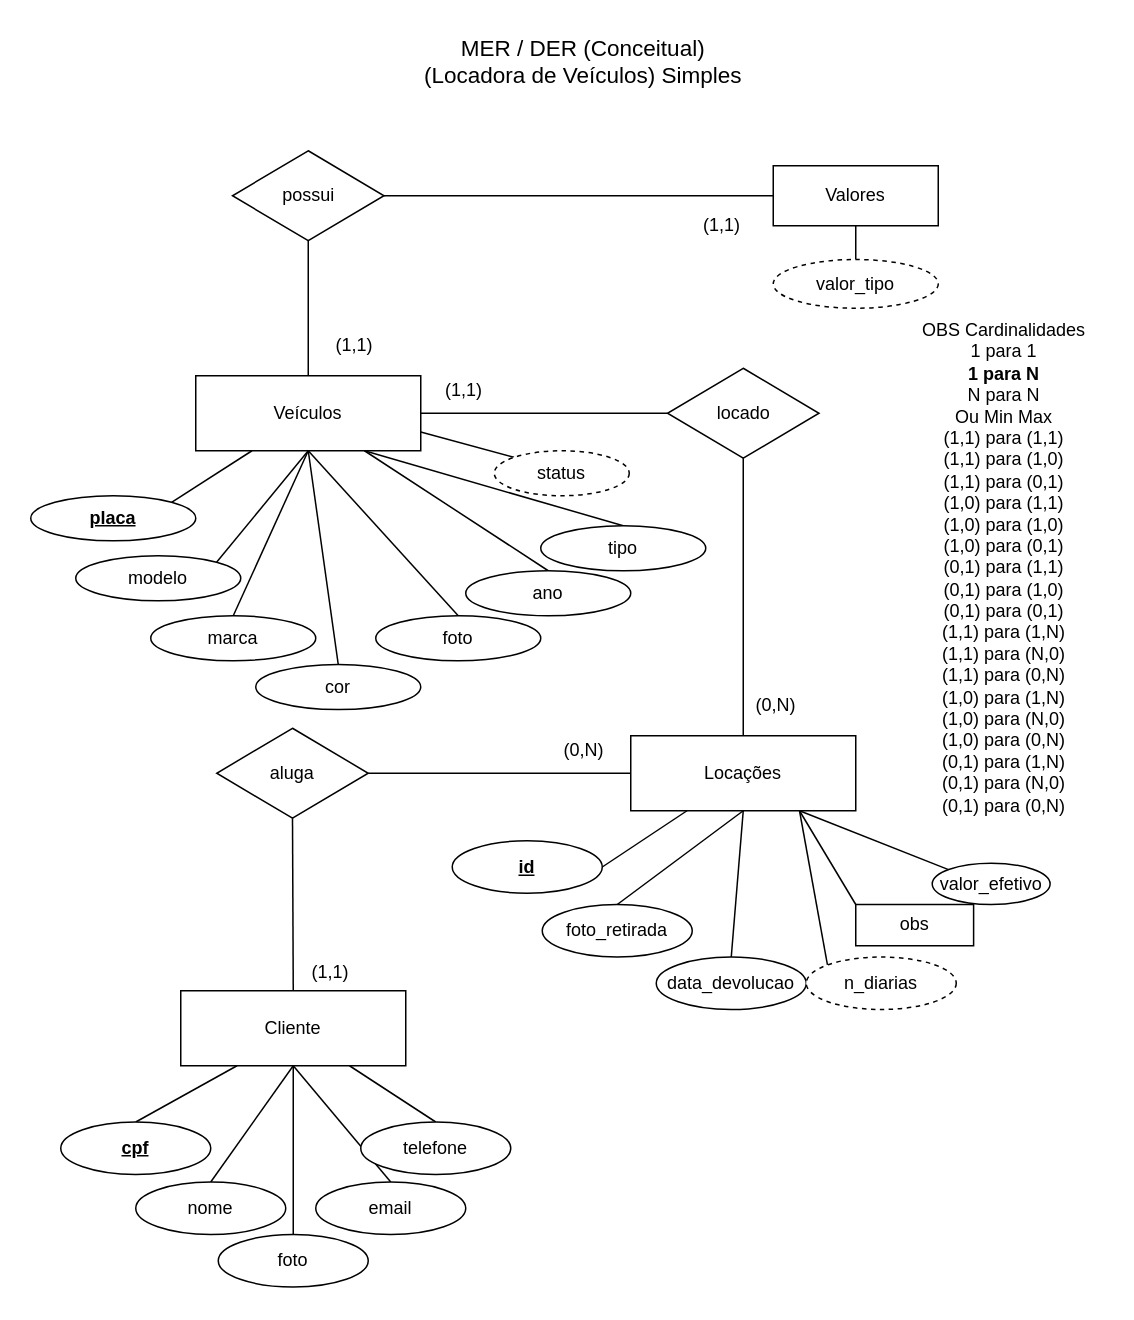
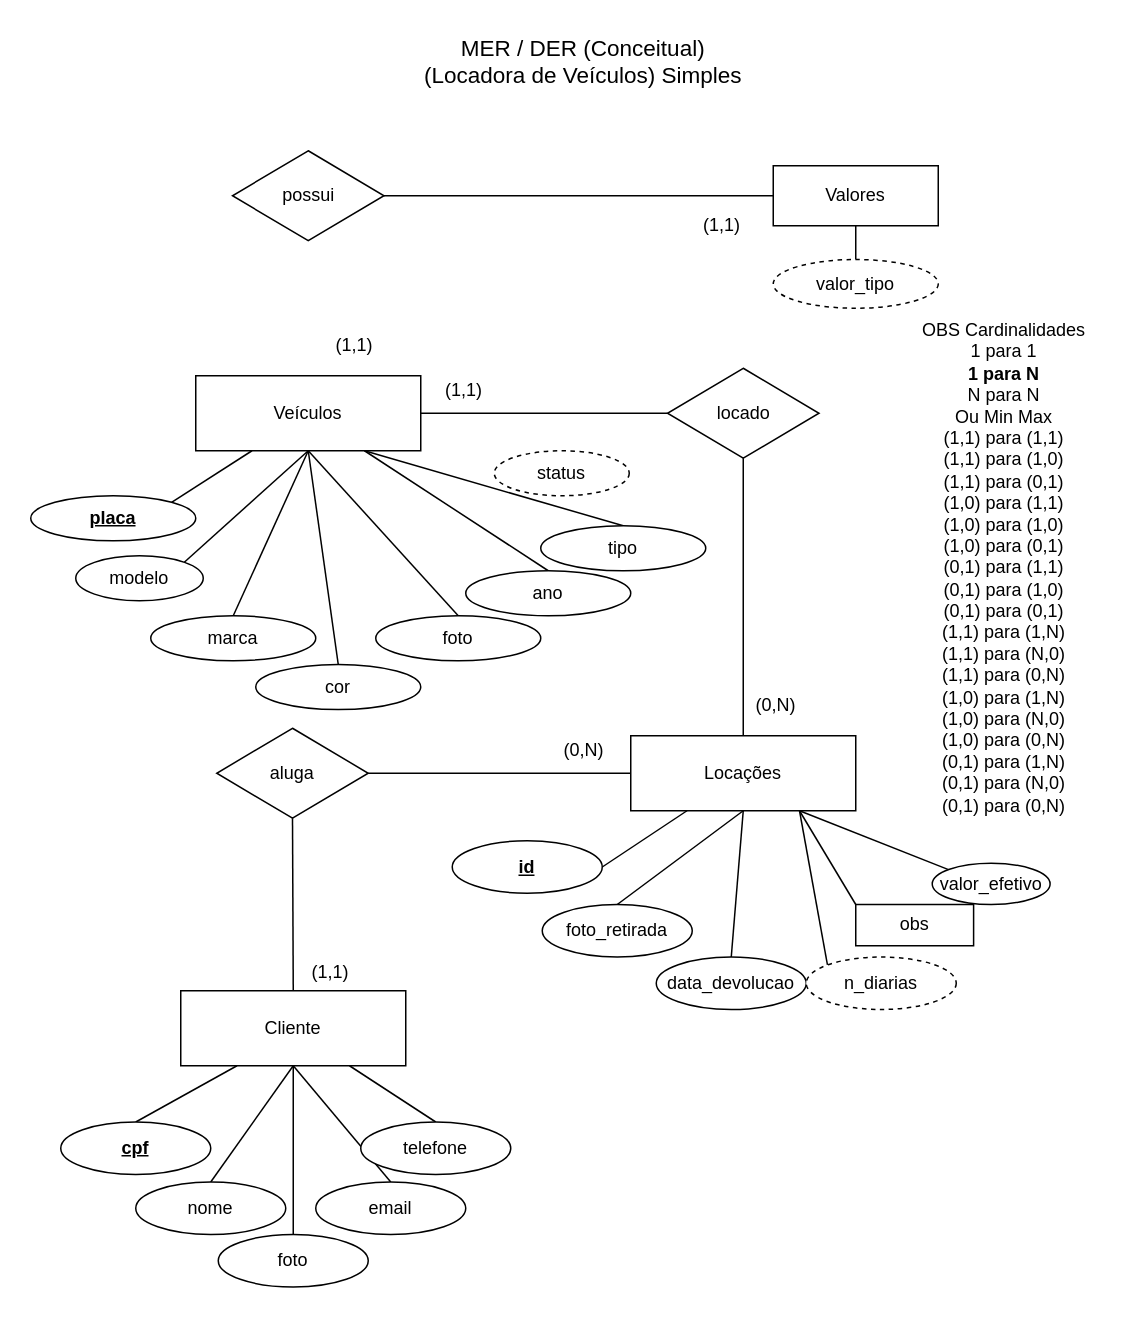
- <mxCell id="2" style="edgeStyle=none;rounded=0;orthogonalLoop=1;jettySize=auto;html=1;exitX=0.5;exitY=0;exitDx=0;exitDy=0;entryX=0.5;entryY=1;entryDx=0;entryDy=0;endArrow=none;endFill=0;fontSize=12;" edge="1" parent="1" source="4" target="51"><mxGeometry relative="1" as="geometry" /></mxCell>
- <mxCell id="36" style="edgeStyle=none;rounded=0;orthogonalLoop=1;jettySize=auto;html=1;exitX=0;exitY=0;exitDx=0;exitDy=0;entryX=1;entryY=0.75;entryDx=0;entryDy=0;endArrow=none;endFill=0;" edge="1" parent="1" source="37" target="4"><mxGeometry relative="1" as="geometry" /></mxCell>
- <mxCell id="8" value="modelo" style="ellipse;whiteSpace=wrap;html=1;" vertex="1" parent="1"><mxGeometry x="50" y="370" width="110" height="30" as="geometry" /></mxCell>
+ <mxCell id="8" value="modelo" style="ellipse;whiteSpace=wrap;html=1;" vertex="1" parent="1"><mxGeometry x="50" y="370" width="85" height="30" as="geometry" /></mxCell>
